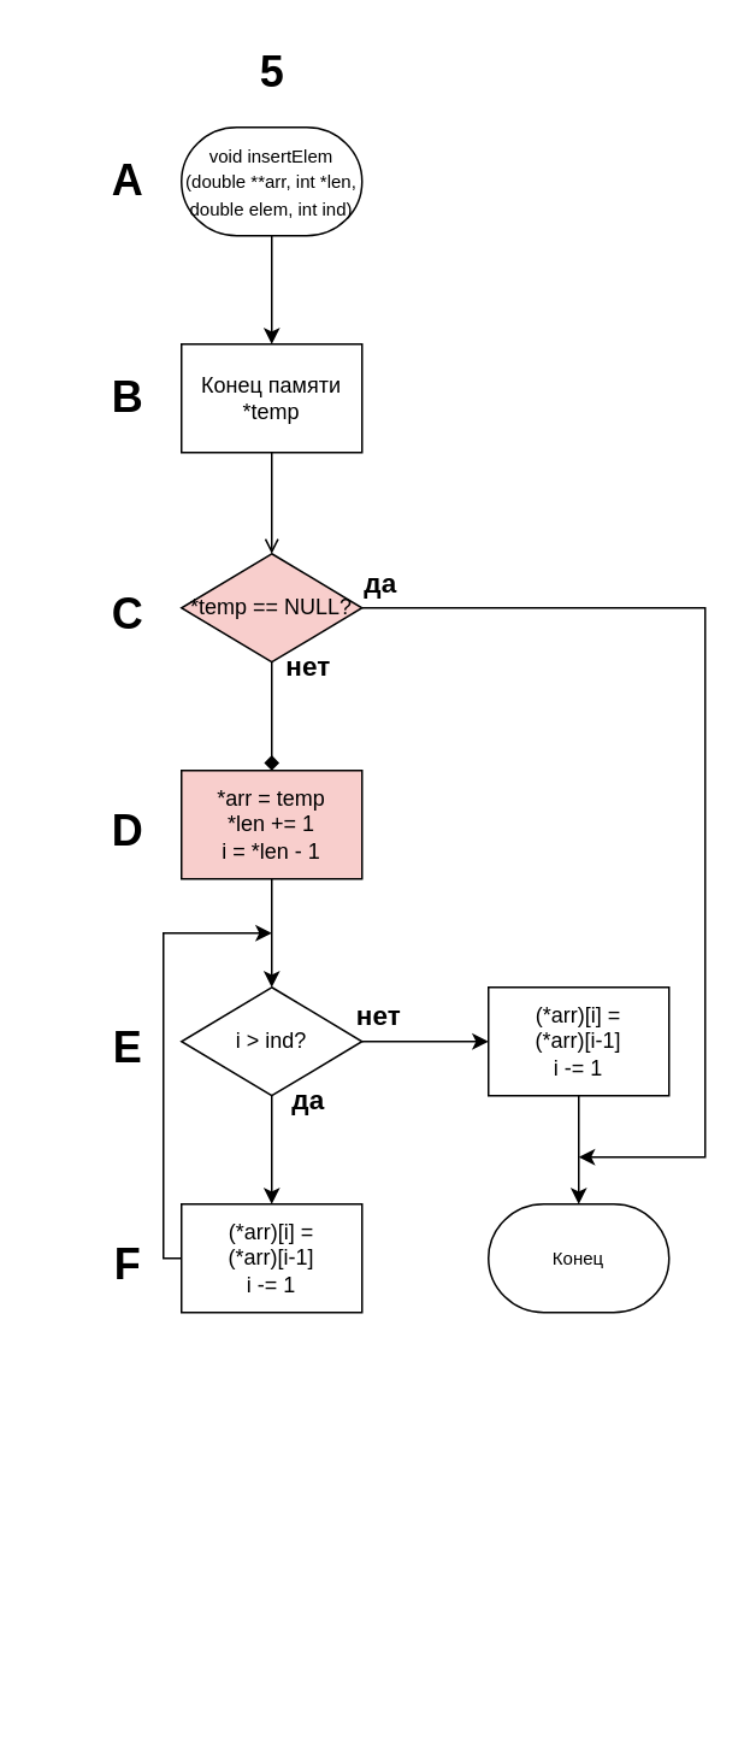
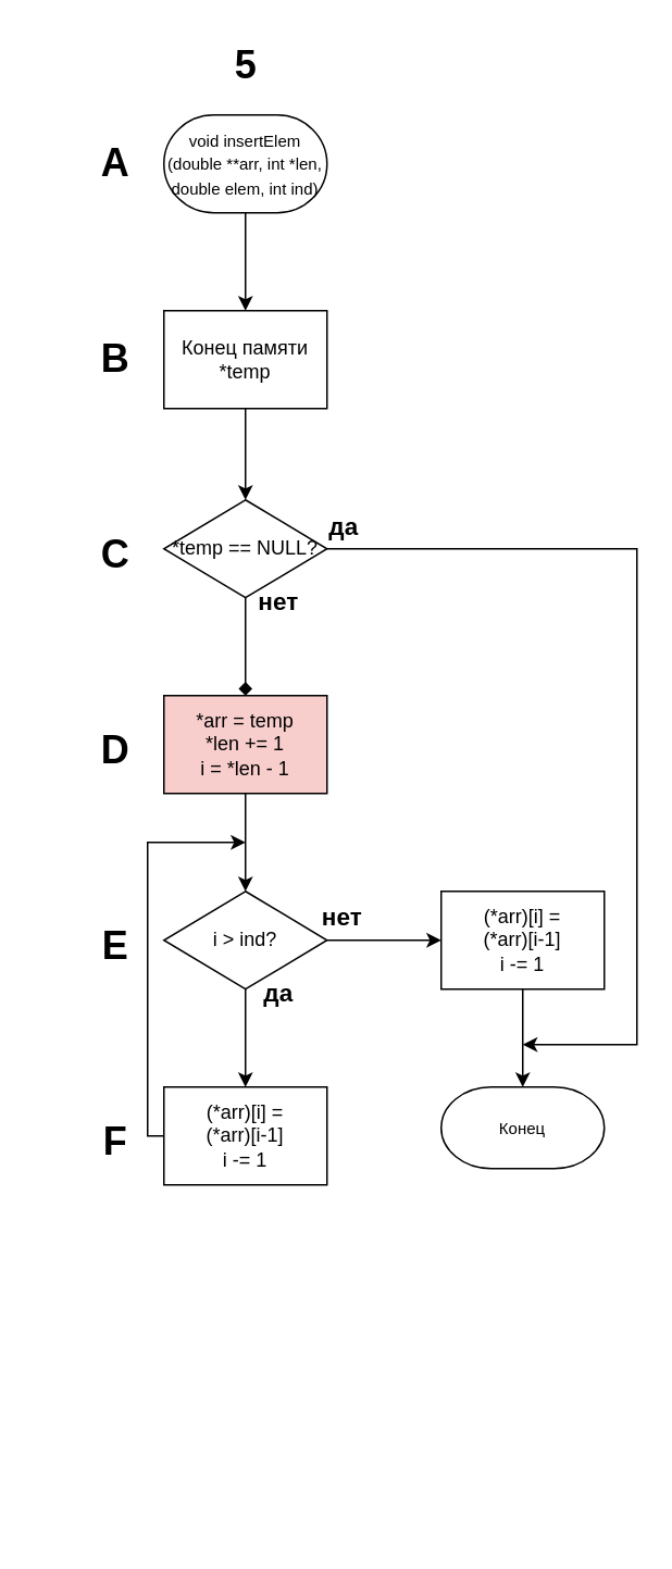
- <mxCell id="30" value="" style="edgeStyle=orthogonalEdgeStyle;rounded=0;orthogonalLoop=1;jettySize=auto;html=1;endArrow=open;" edge="1" parent="1" source="31" target="12"><mxGeometry relative="1" as="geometry" /></mxCell>
+ <mxCell id="30" value="" style="edgeStyle=orthogonalEdgeStyle;rounded=0;orthogonalLoop=1;jettySize=auto;html=1;" edge="1" parent="1" source="31" target="12"><mxGeometry relative="1" as="geometry" /></mxCell>
- <mxCell id="12" value="*temp == NULL?" style="rhombus;whiteSpace=wrap;html=1;fillColor=#f8cecc;" parent="1" vertex="1"><mxGeometry x="100" y="306" width="100" height="60" as="geometry" /></mxCell>
+ <mxCell id="12" value="*temp == NULL?" style="rhombus;whiteSpace=wrap;html=1;" parent="1" vertex="1"><mxGeometry x="100" y="306" width="100" height="60" as="geometry" /></mxCell>
- <mxCell id="27" value="&lt;font style=&quot;font-size: 10px;&quot;&gt;Конец&lt;/font&gt;" style="strokeWidth=1;html=1;shape=mxgraph.flowchart.terminator;whiteSpace=wrap;" parent="1" vertex="1"><mxGeometry x="270" y="666" width="100" height="60" as="geometry" /></mxCell>
+ <mxCell id="27" value="&lt;font style=&quot;font-size: 10px;&quot;&gt;Конец&lt;/font&gt;" style="strokeWidth=1;html=1;shape=mxgraph.flowchart.terminator;whiteSpace=wrap;" parent="1" vertex="1"><mxGeometry x="270" y="666" width="100" height="50" as="geometry" /></mxCell>
